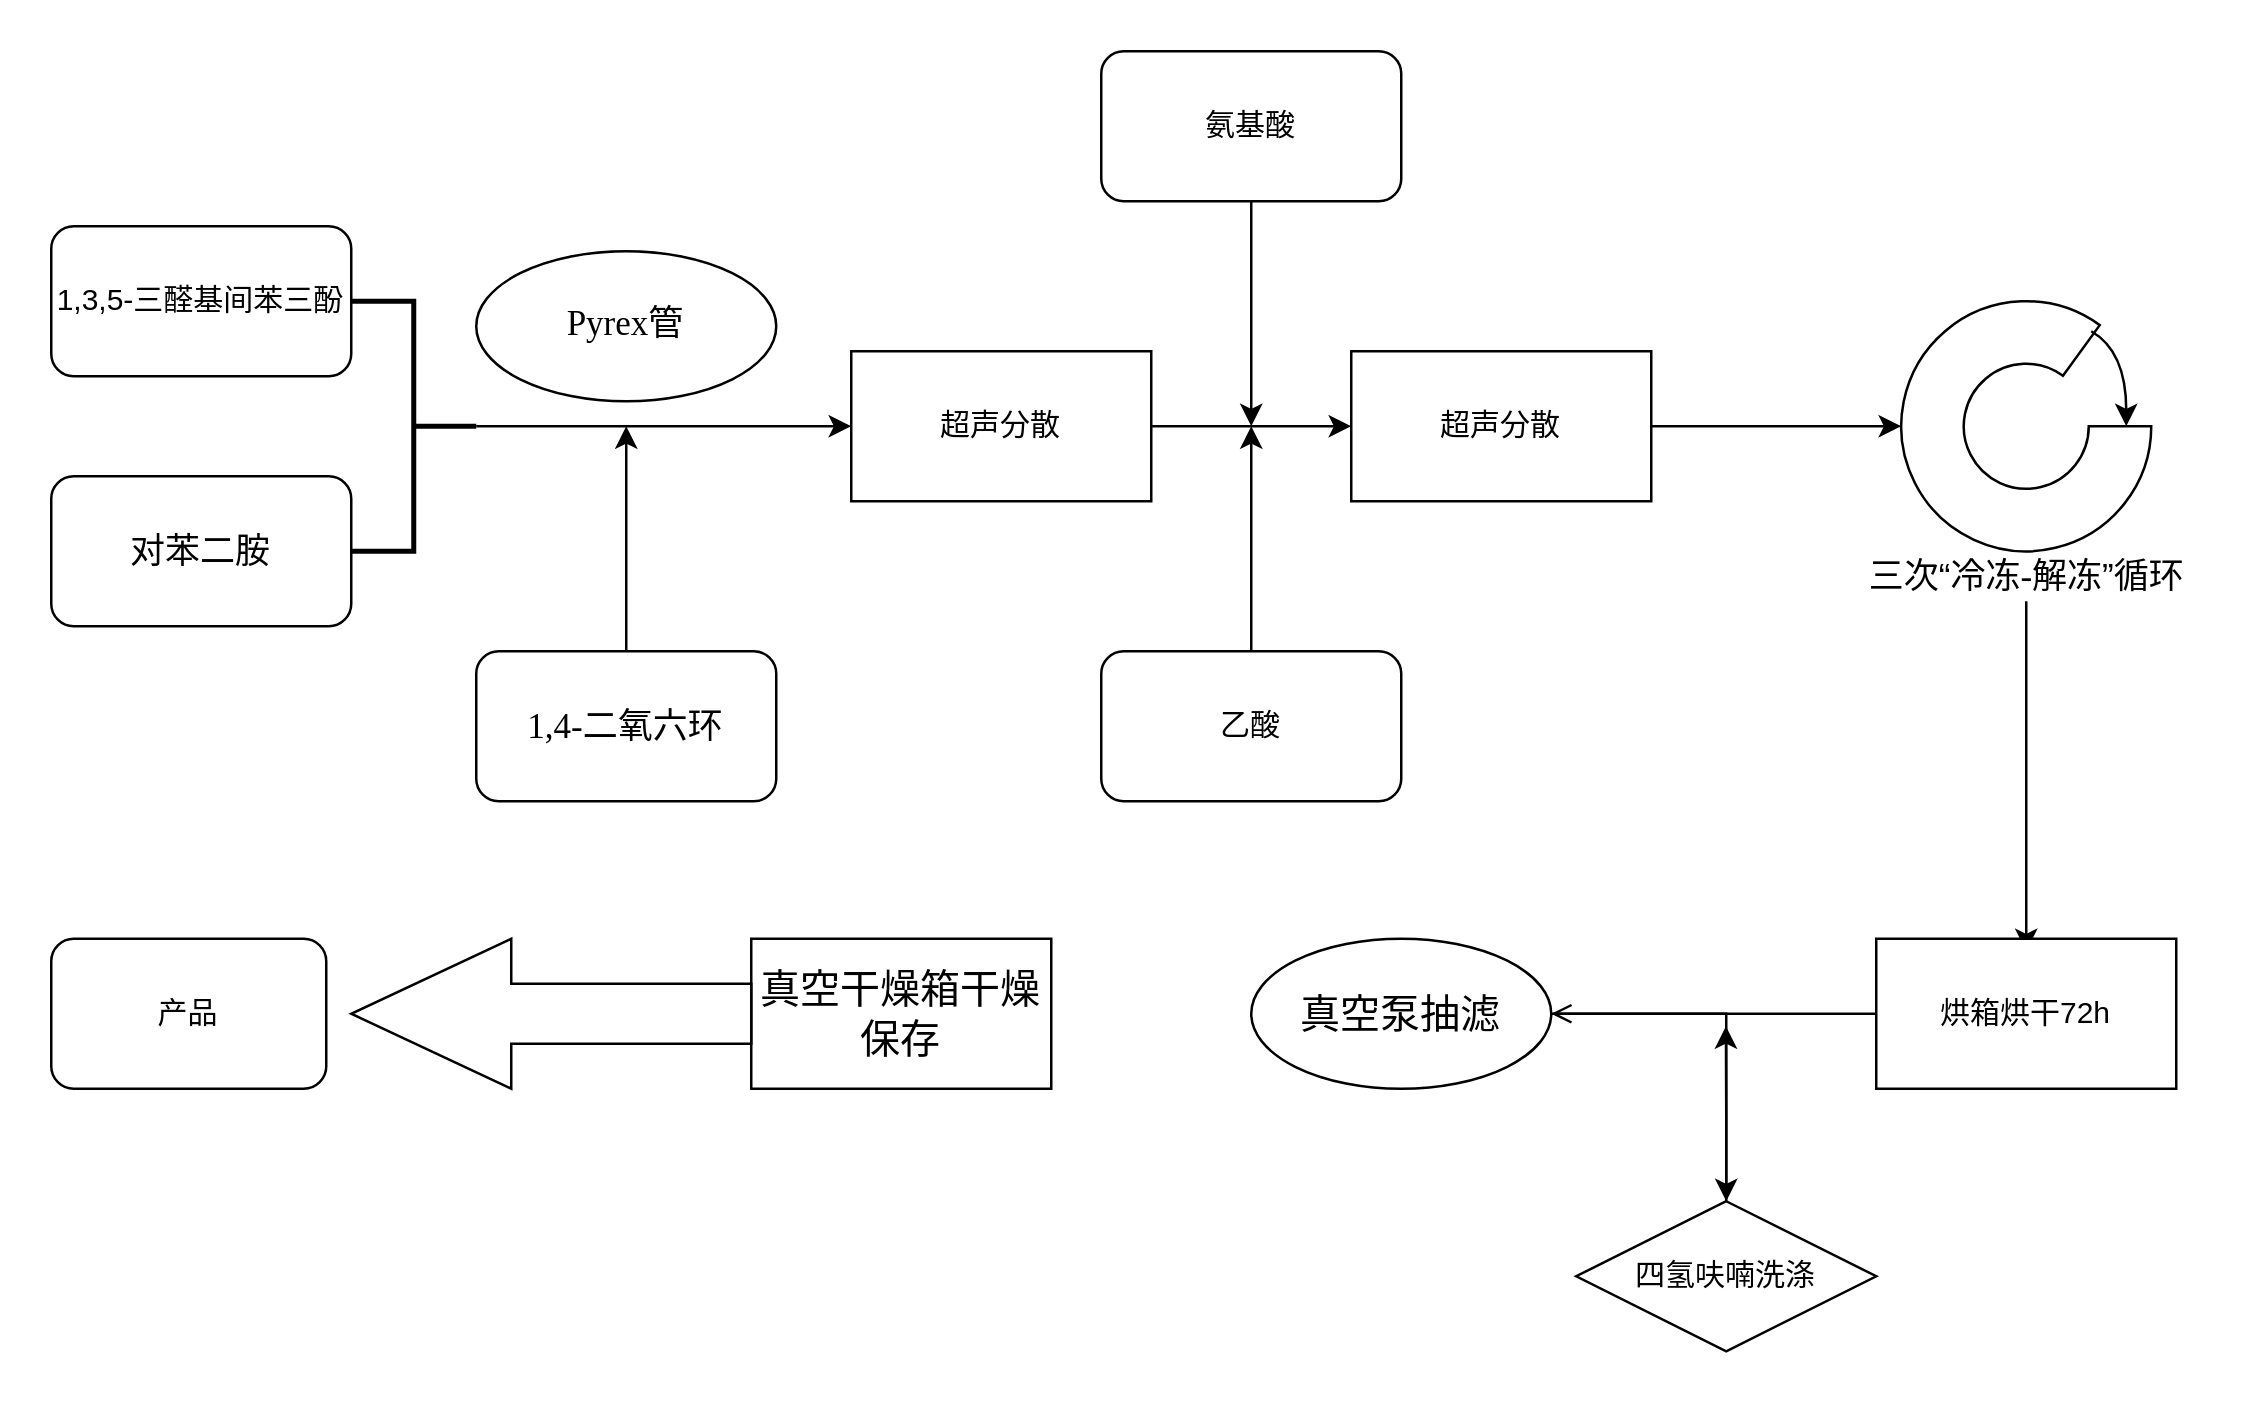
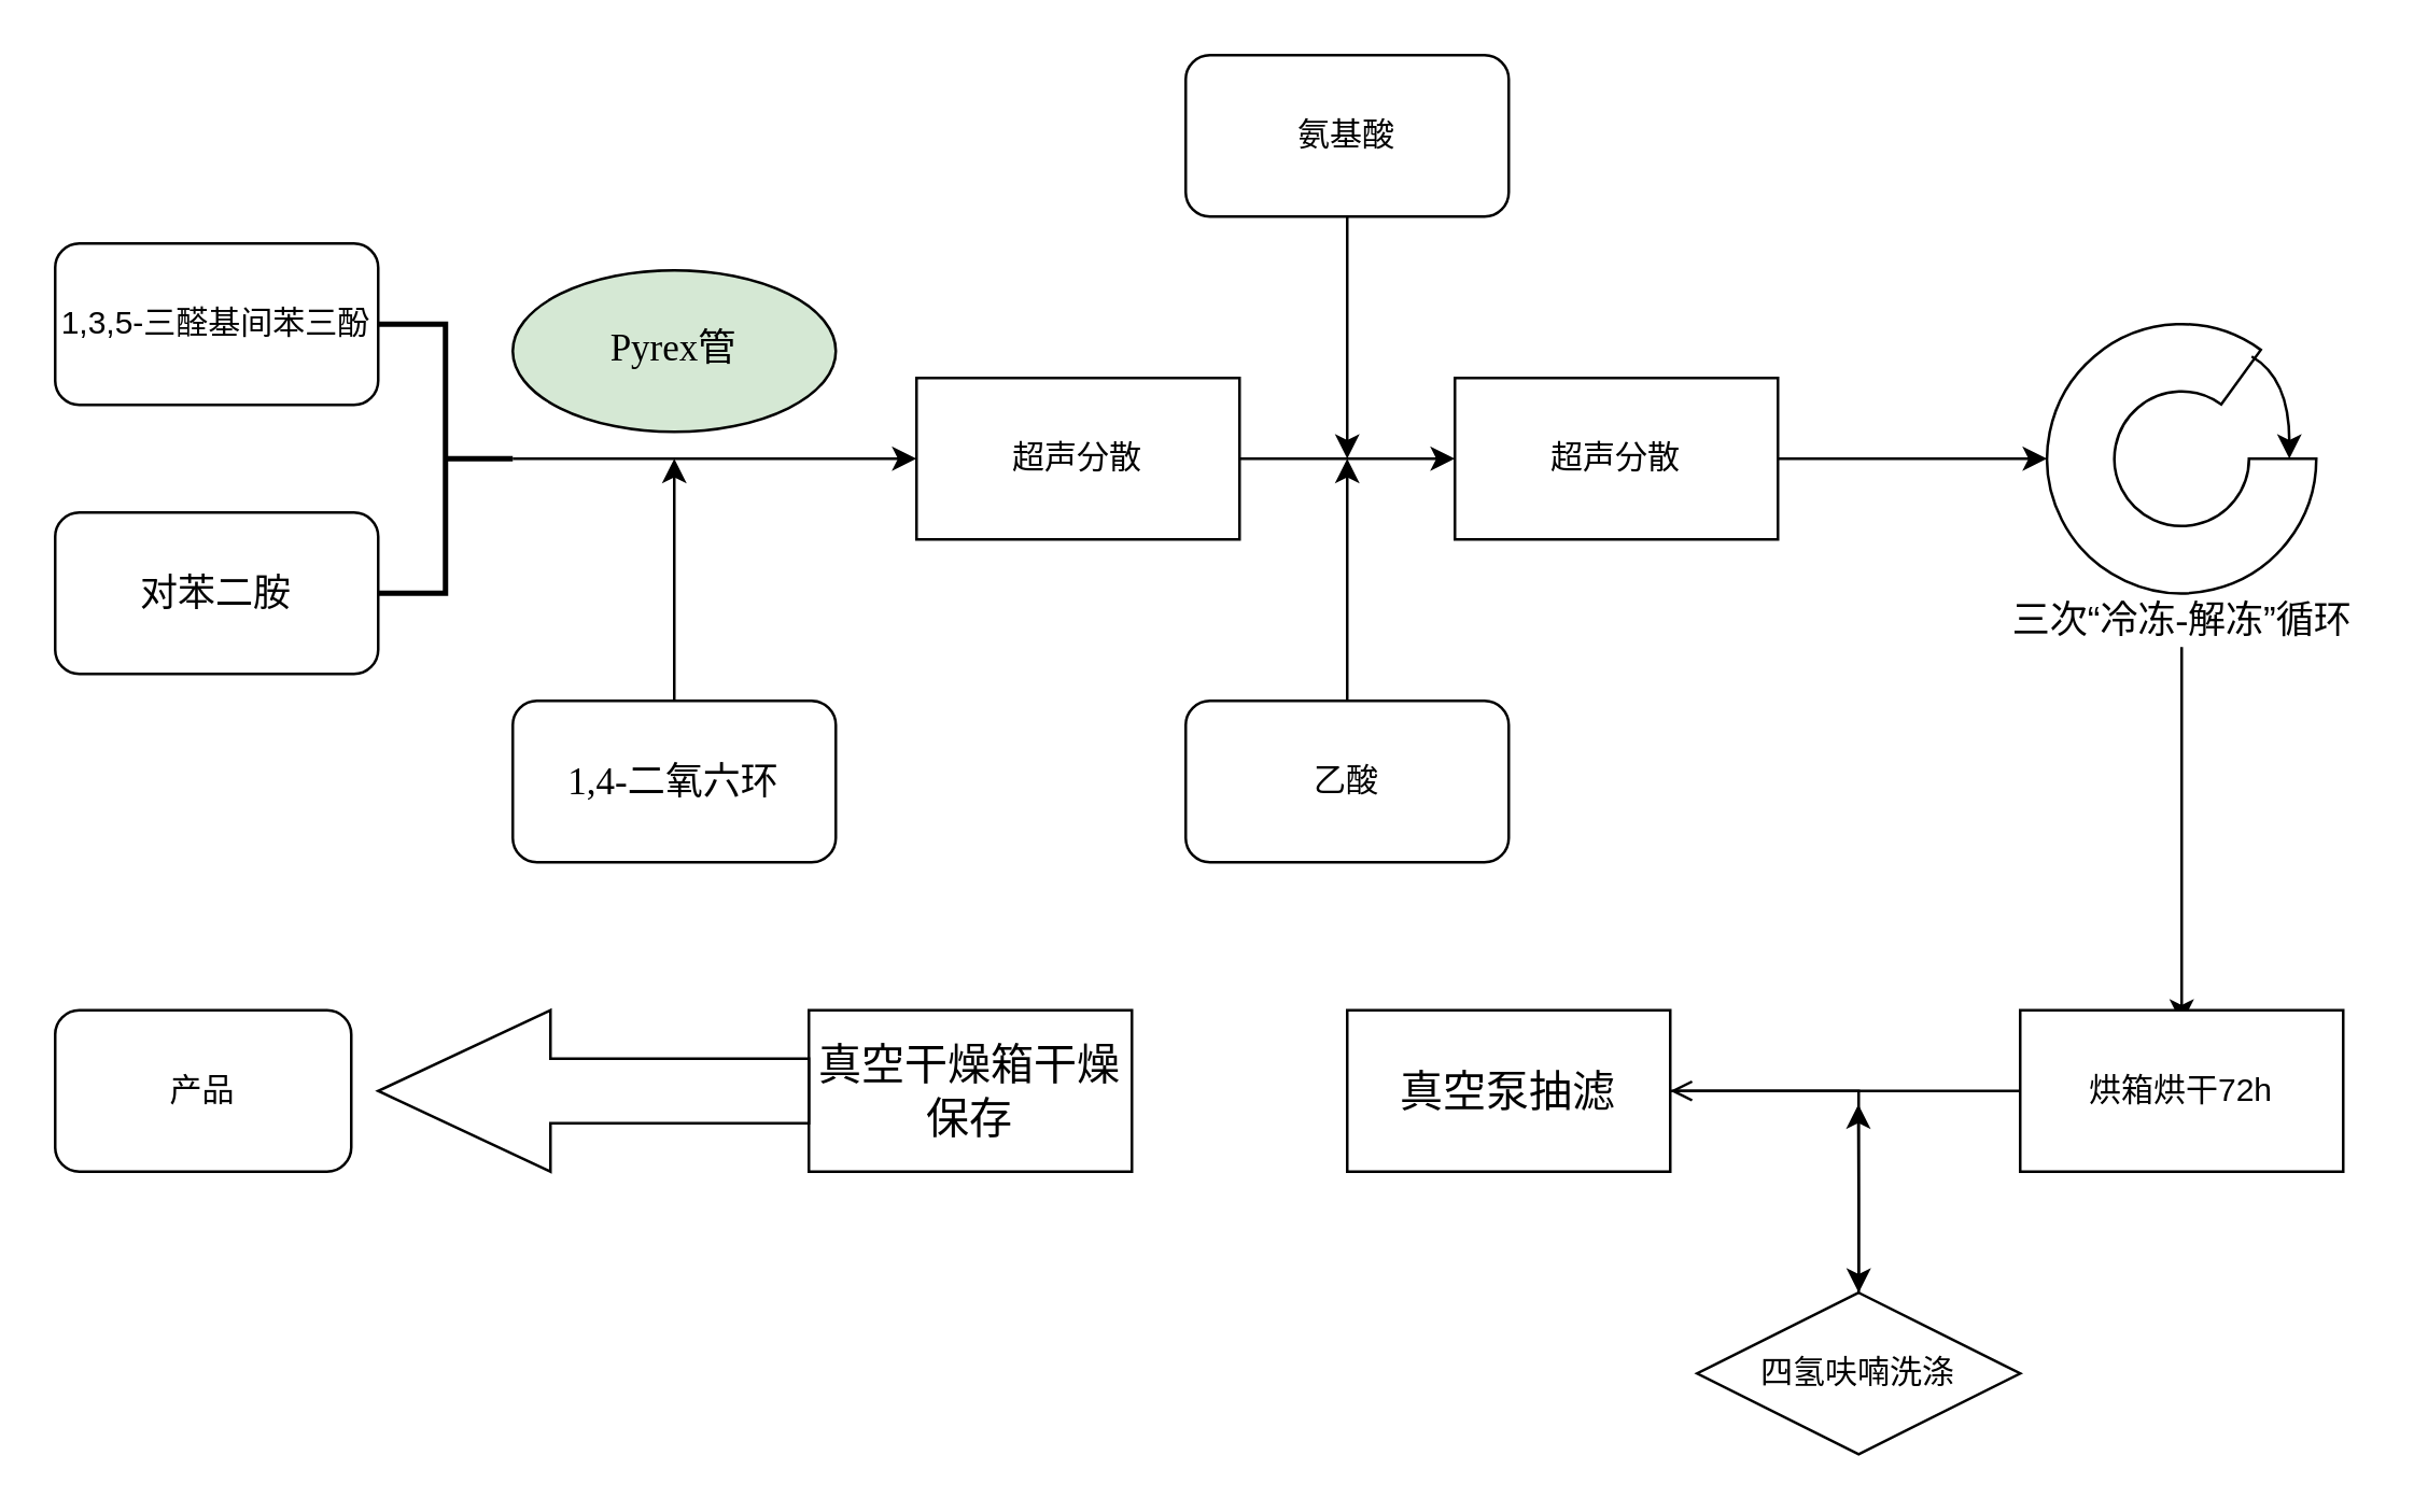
- <mxCell id="6" value="&lt;span lang=&quot;EN-US&quot; style=&quot;font-size: 10.5pt ; font-family: &amp;#34;times new roman&amp;#34; , serif&quot;&gt;Pyrex管&lt;/span&gt;" style="ellipse;whiteSpace=wrap;html=1;" vertex="1" parent="1"><mxGeometry x="190" y="100" width="120" height="60" as="geometry" /></mxCell>
+ <mxCell id="6" value="&lt;span lang=&quot;EN-US&quot; style=&quot;font-size: 10.5pt ; font-family: &amp;#34;times new roman&amp;#34; , serif&quot;&gt;Pyrex管&lt;/span&gt;" style="ellipse;whiteSpace=wrap;html=1;fillColor=#d5e8d4;" vertex="1" parent="1"><mxGeometry x="190" y="100" width="120" height="60" as="geometry" /></mxCell>
- <mxCell id="22" value="&lt;span style=&quot;font-size: 12.0pt&quot;&gt;真空泵抽滤&lt;/span&gt;" style="ellipse;whiteSpace=wrap;html=1;" vertex="1" parent="1"><mxGeometry x="500" y="375" width="120" height="60" as="geometry" /></mxCell>
+ <mxCell id="22" value="&lt;span style=&quot;font-size: 12.0pt&quot;&gt;真空泵抽滤&lt;/span&gt;" style="whiteSpace=wrap;html=1;" vertex="1" parent="1"><mxGeometry x="500" y="375" width="120" height="60" as="geometry" /></mxCell>
